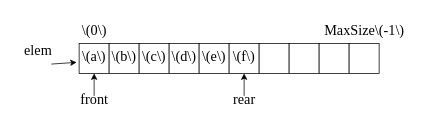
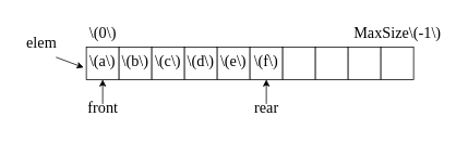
- <mxCell id="15" value="&lt;font style=&quot;font-size: 19px;&quot;&gt;&lt;font style=&quot;font-size: 19px;&quot;&gt;elem&lt;/font&gt;&lt;br style=&quot;font-size: 19px;&quot;&gt;&lt;/font&gt;" style="text;html=1;align=center;verticalAlign=middle;resizable=0;points=[];autosize=1;strokeColor=none;fillColor=none;fontSize=19;fontFamily=Times New Roman;" parent="1" vertex="1"><mxGeometry x="20" y="47" width="60" height="40" as="geometry" /></mxCell>
+ <mxCell id="15" value="&lt;font style=&quot;font-size: 19px;&quot;&gt;&lt;font style=&quot;font-size: 19px;&quot;&gt;elem&lt;/font&gt;&lt;br style=&quot;font-size: 19px;&quot;&gt;&lt;/font&gt;" style="text;html=1;align=center;verticalAlign=middle;resizable=0;points=[];autosize=1;strokeColor=none;fillColor=none;fontSize=19;fontFamily=Times New Roman;" parent="1" vertex="1"><mxGeometry x="20" y="32" width="60" height="40" as="geometry" /></mxCell>
